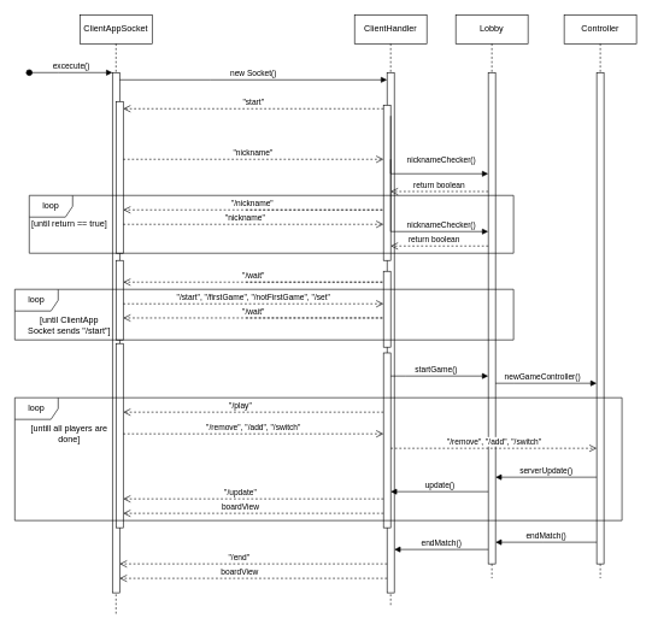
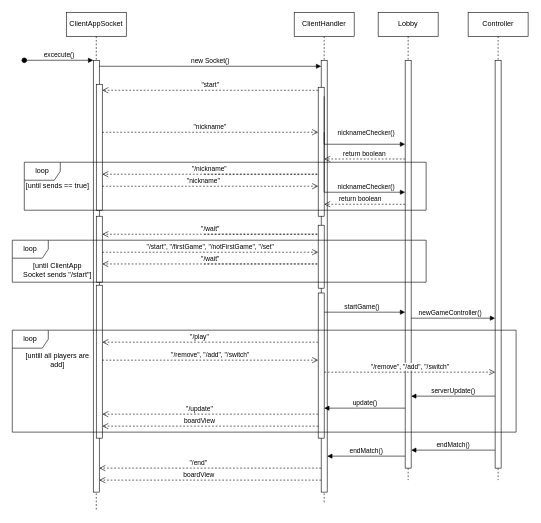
- <mxCell id="28" value="[until return == true]" style="text;html=1;align=center;verticalAlign=middle;resizable=0;points=[];autosize=1;strokeColor=none;fillColor=none;" parent="1" vertex="1"><mxGeometry x="30" y="295" width="130" height="30" as="geometry" /></mxCell>
+ <mxCell id="28" value="[until sends == true]" style="text;html=1;align=center;verticalAlign=middle;resizable=0;points=[];autosize=1;strokeColor=none;fillColor=none;" parent="1" vertex="1"><mxGeometry x="30" y="295" width="130" height="30" as="geometry" /></mxCell>
- <mxCell id="43" value="[untill all players are&lt;br&gt;done]" style="text;html=1;align=center;verticalAlign=middle;resizable=0;points=[];autosize=1;strokeColor=none;fillColor=none;" parent="1" vertex="1"><mxGeometry x="30" y="580" width="130" height="40" as="geometry" /></mxCell>
+ <mxCell id="43" value="[untill all players are&lt;br&gt;add]" style="text;html=1;align=center;verticalAlign=middle;resizable=0;points=[];autosize=1;strokeColor=none;fillColor=none;" parent="1" vertex="1"><mxGeometry x="30" y="580" width="130" height="40" as="geometry" /></mxCell>
